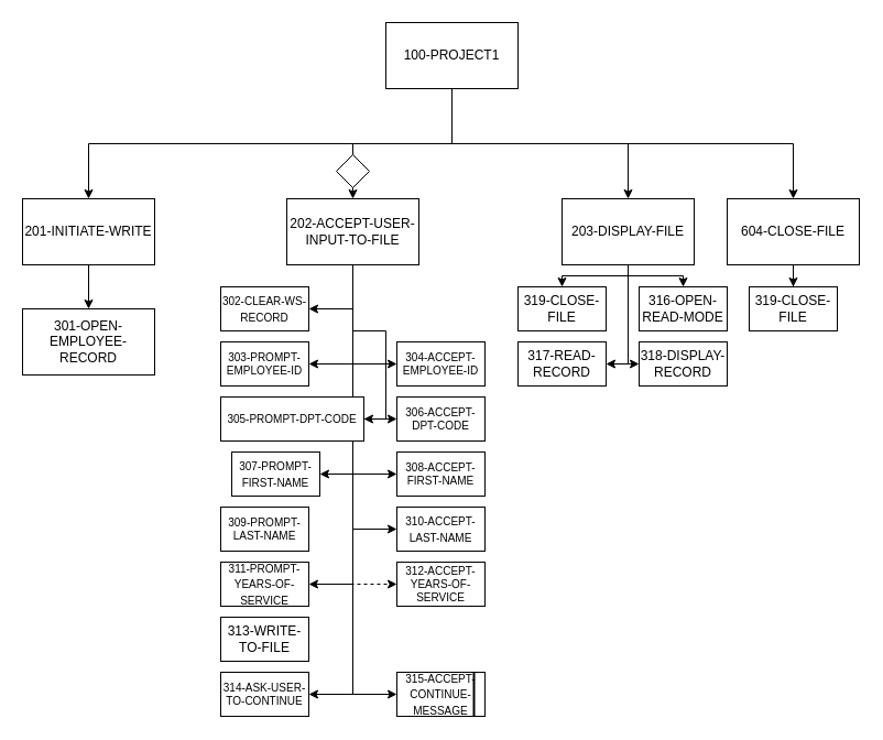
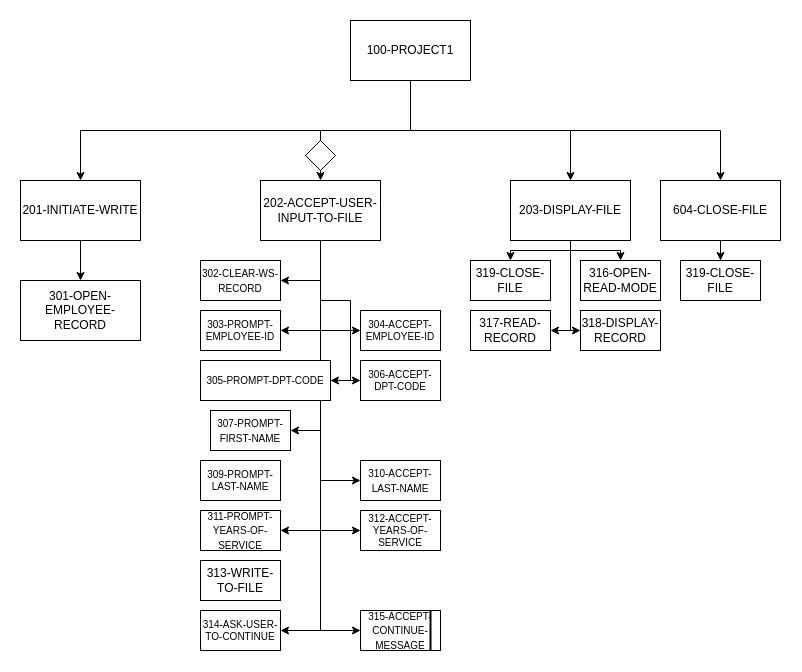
- <mxCell id="19" style="edgeStyle=orthogonalEdgeStyle;rounded=0;orthogonalLoop=1;jettySize=auto;html=1;entryX=0;entryY=0.5;entryDx=0;entryDy=0;" edge="1" parent="1" source="21" target="49"><mxGeometry relative="1" as="geometry" /></mxCell>
- <mxCell id="49" value="308-ACCEPT-FIRST-NAME" style="whiteSpace=wrap;html=1;fontSize=10;" vertex="1" parent="1"><mxGeometry x="360" y="410" width="80" height="40" as="geometry" /></mxCell>
- <mxCell id="20" style="edgeStyle=orthogonalEdgeStyle;rounded=0;orthogonalLoop=1;jettySize=auto;html=1;entryX=0;entryY=0.5;entryDx=0;entryDy=0;dashed=1;" edge="1" parent="1" source="21" target="50"><mxGeometry relative="1" as="geometry" /></mxCell>
+ <mxCell id="20" style="edgeStyle=orthogonalEdgeStyle;rounded=0;orthogonalLoop=1;jettySize=auto;html=1;entryX=0;entryY=0.5;entryDx=0;entryDy=0;" edge="1" parent="1" source="21" target="50"><mxGeometry relative="1" as="geometry" /></mxCell>
